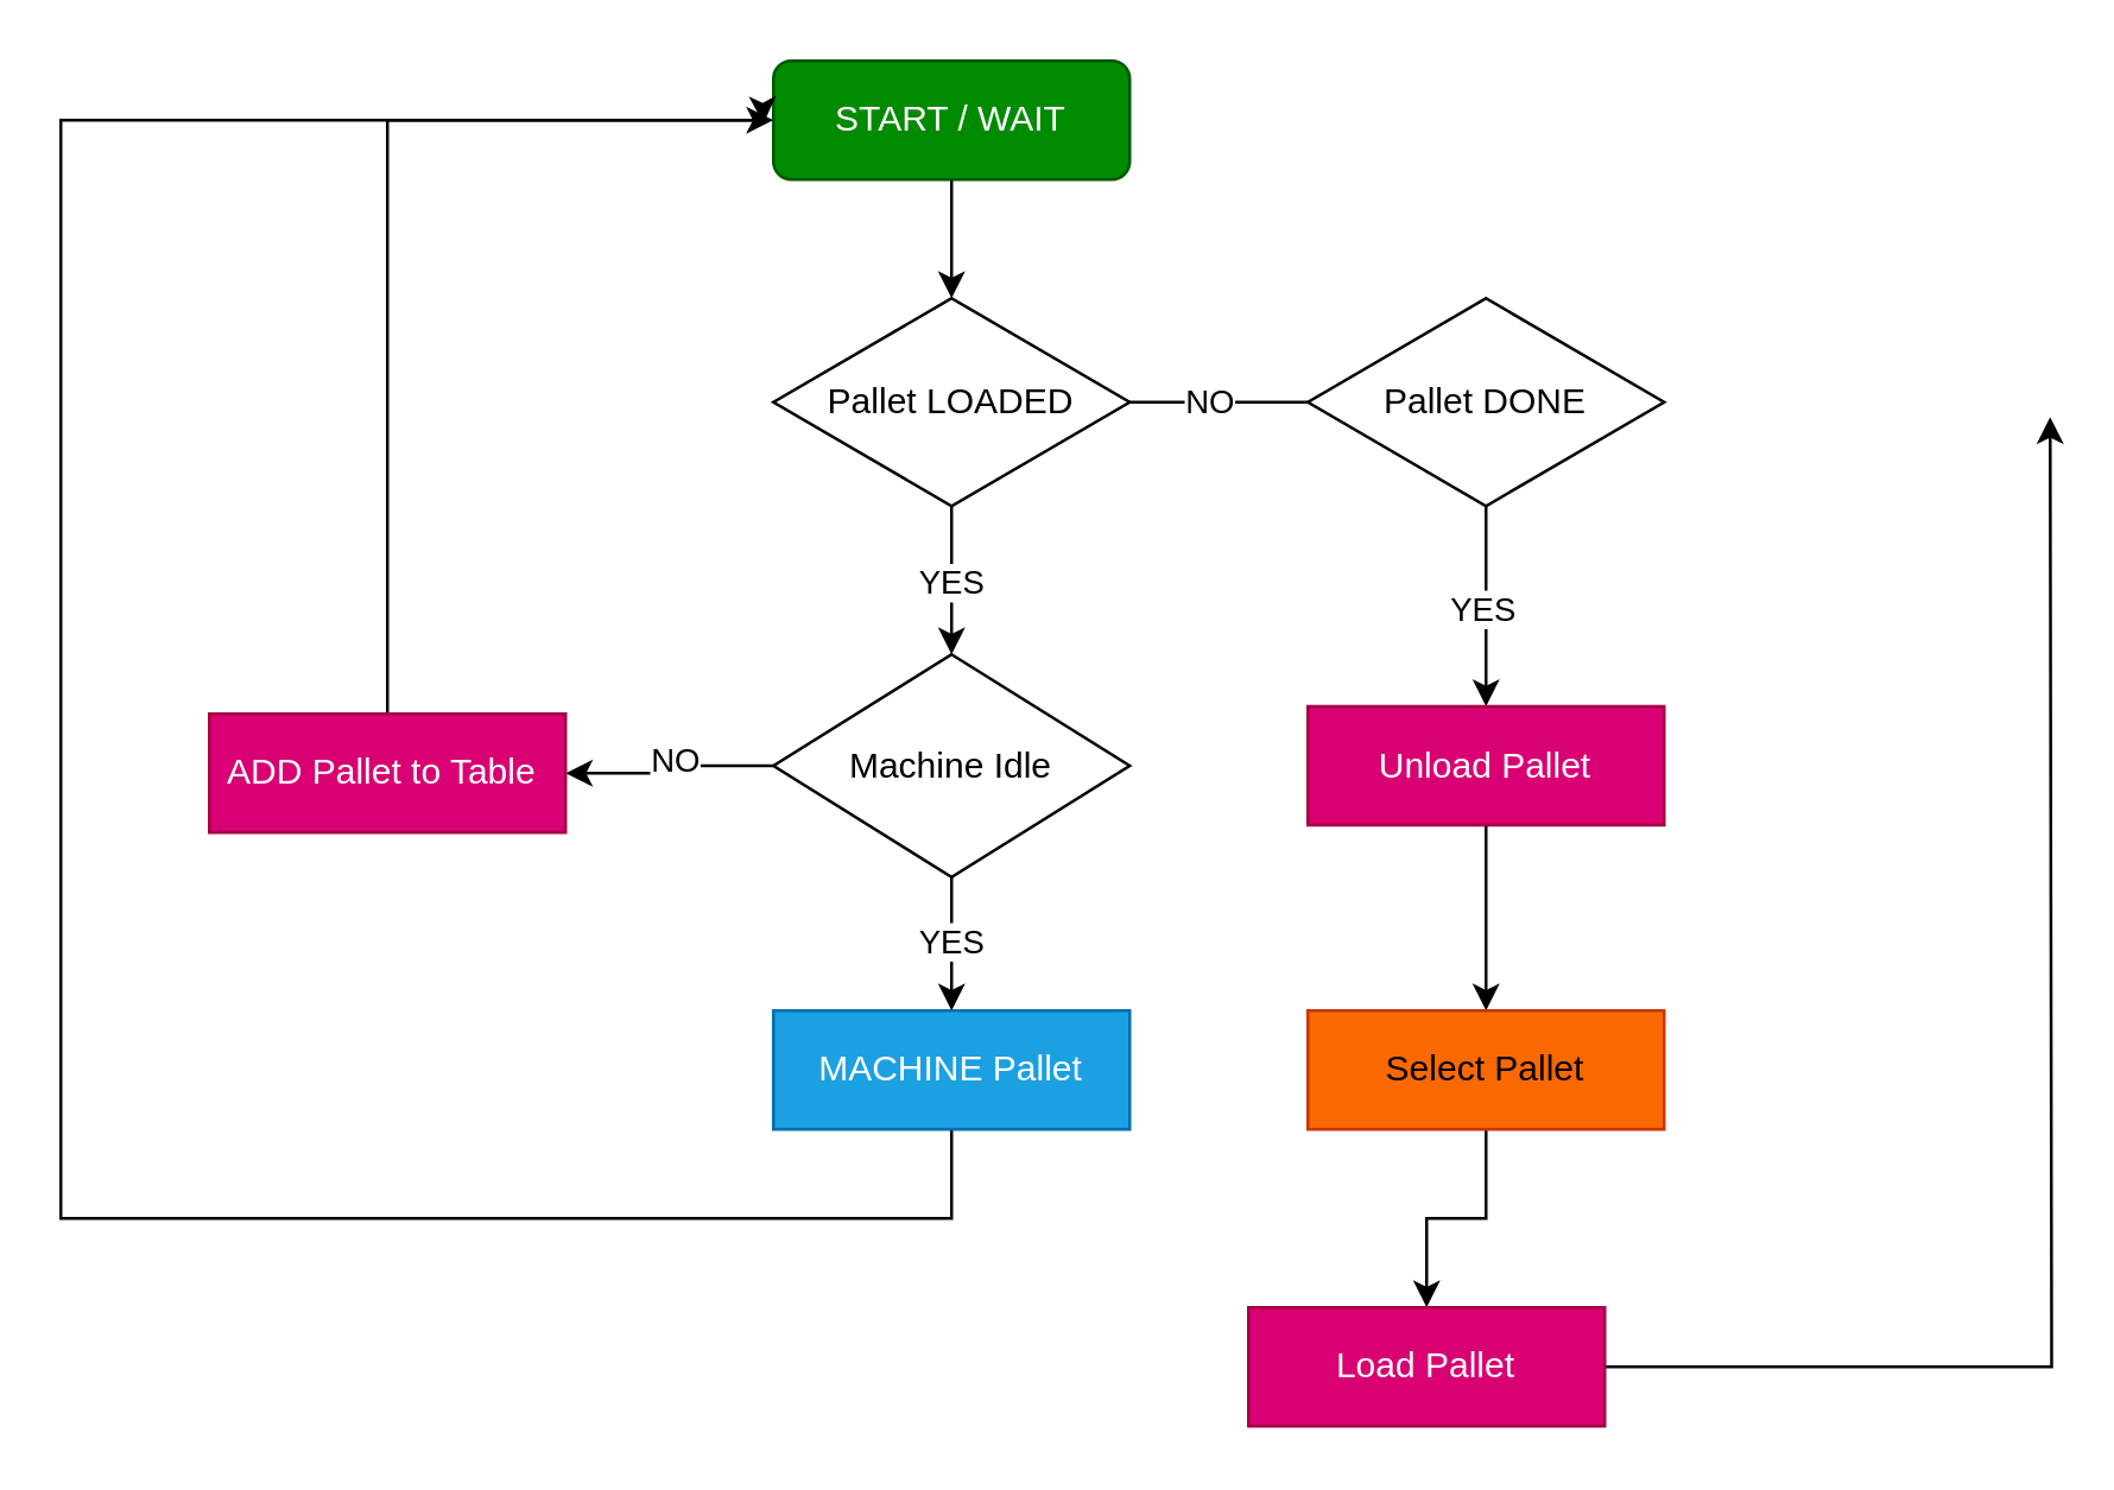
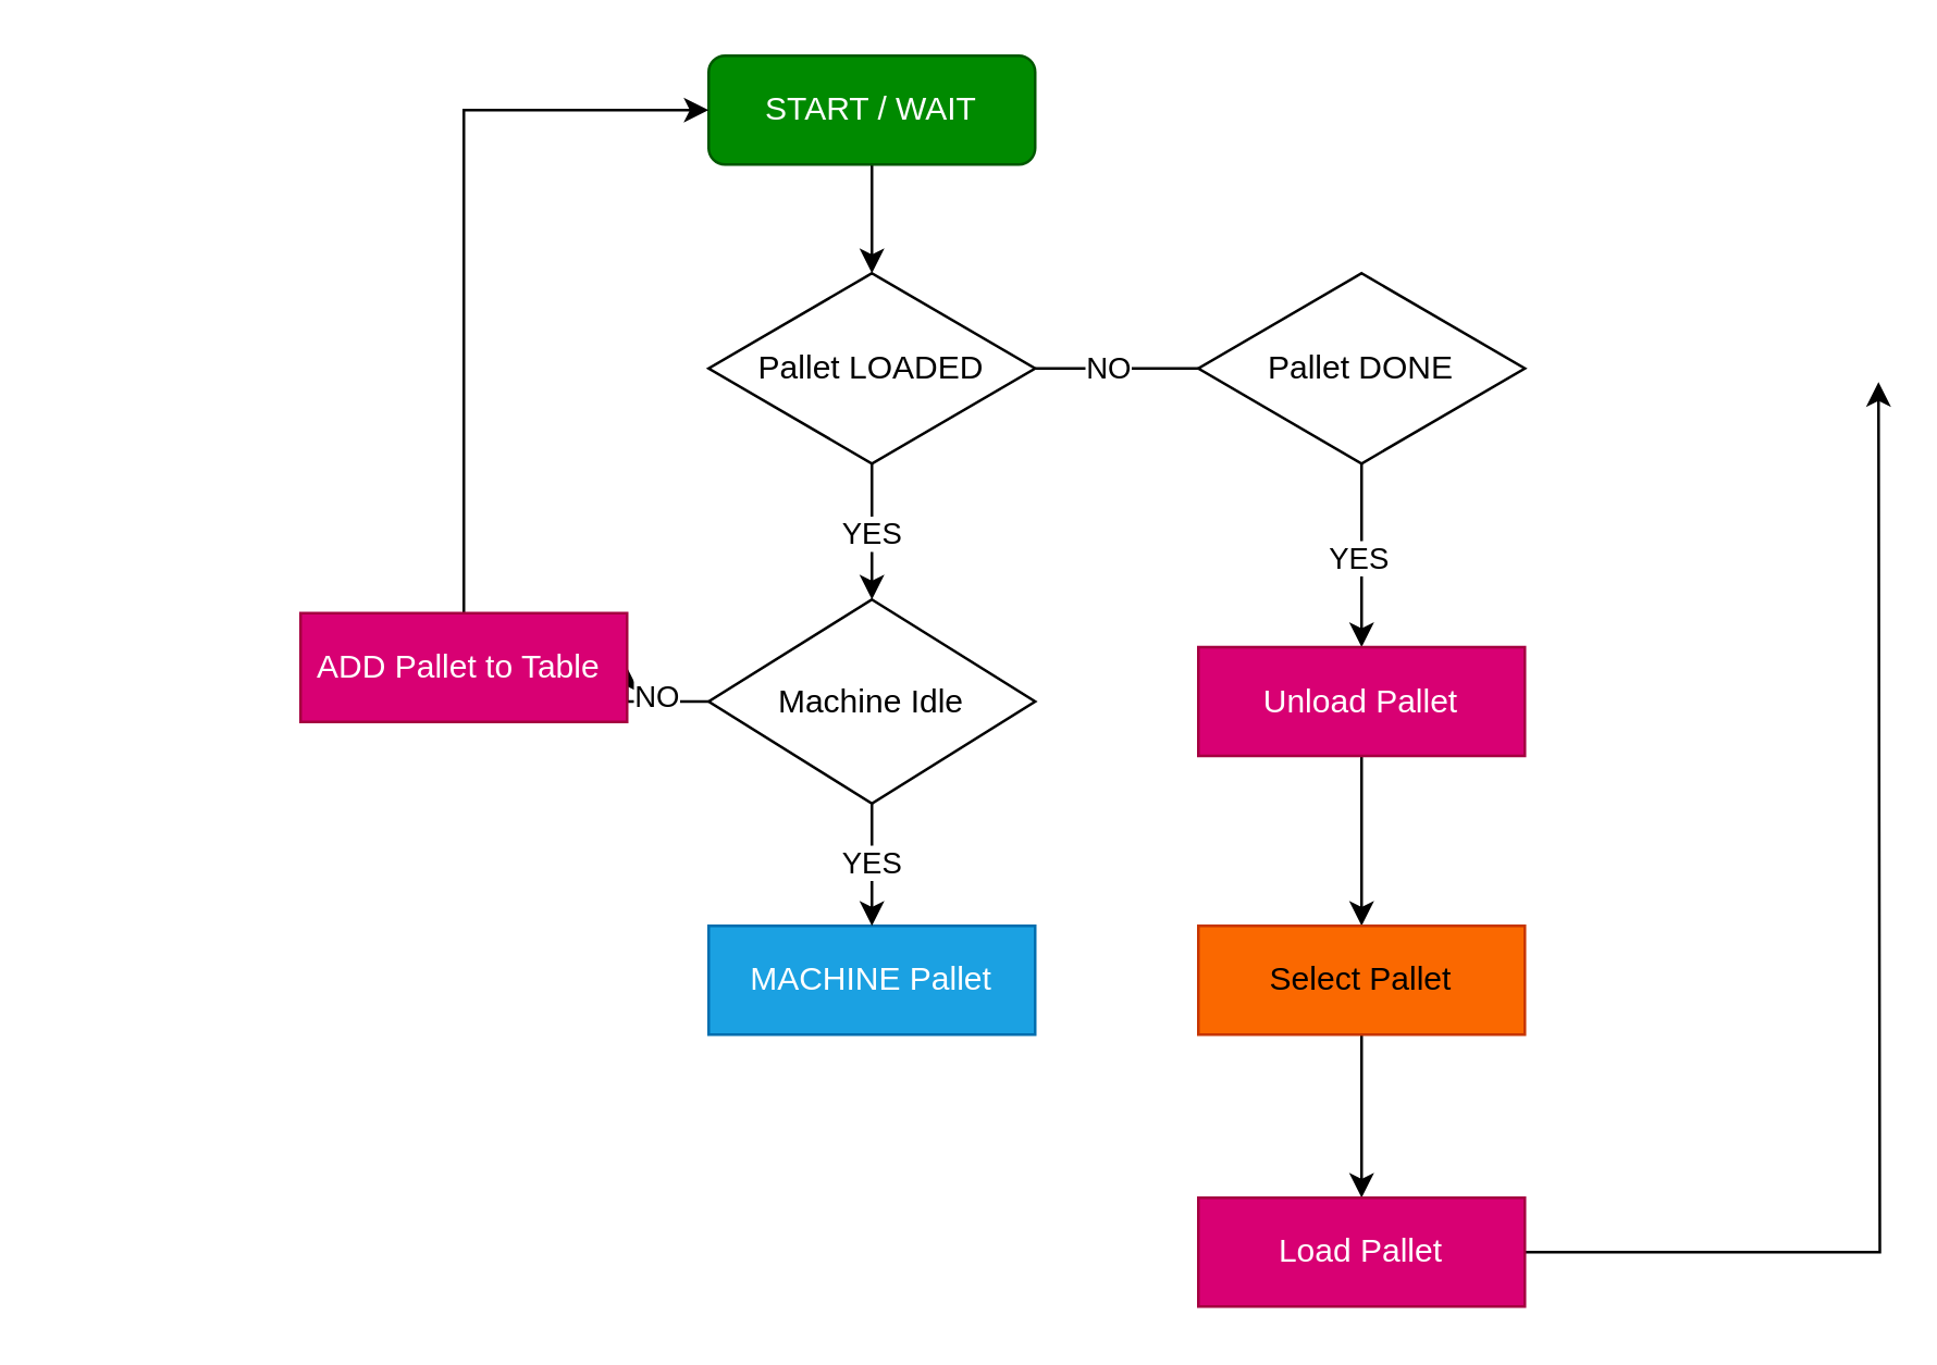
- <mxCell id="26" value="ADD Pallet to Table&amp;nbsp;" style="rounded=0;whiteSpace=wrap;html=1;fillColor=#d80073;fontColor=#ffffff;strokeColor=#A50040;" vertex="1" parent="1"><mxGeometry x="70" y="240" width="120" height="40" as="geometry" /></mxCell>
+ <mxCell id="26" value="ADD Pallet to Table&amp;nbsp;" style="rounded=0;whiteSpace=wrap;html=1;fillColor=#d80073;fontColor=#ffffff;strokeColor=#A50040;" vertex="1" parent="1"><mxGeometry x="110" y="225" width="120" height="40" as="geometry" /></mxCell>
- <mxCell id="14" style="edgeStyle=orthogonalEdgeStyle;rounded=0;orthogonalLoop=1;jettySize=auto;html=1;exitX=0.5;exitY=1;exitDx=0;exitDy=0;entryX=-0.028;entryY=0.528;entryDx=0;entryDy=0;entryPerimeter=0;" edge="1" parent="1" source="15" target="13"><mxGeometry relative="1" as="geometry"><mxPoint x="350" y="480" as="sourcePoint" /><mxPoint x="290" y="0" as="targetPoint" /><Array as="points"><mxPoint x="320" y="410" /><mxPoint x="20" y="410" /><mxPoint x="20" y="40" /><mxPoint x="257" y="40" /></Array></mxGeometry></mxCell>
- <mxCell id="19" value="Load Pallet" style="rounded=0;whiteSpace=wrap;html=1;fillColor=#d80073;fontColor=#ffffff;strokeColor=#A50040;" vertex="1" parent="1"><mxGeometry x="420" y="440" width="120" height="40" as="geometry" /></mxCell>
+ <mxCell id="19" value="Load Pallet" style="rounded=0;whiteSpace=wrap;html=1;fillColor=#d80073;fontColor=#ffffff;strokeColor=#A50040;" vertex="1" parent="1"><mxGeometry x="440" y="440" width="120" height="40" as="geometry" /></mxCell>
